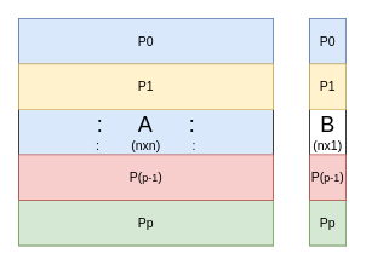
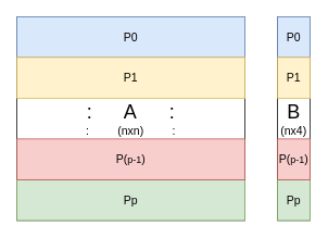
- <mxCell id="2" value="&lt;font&gt;&lt;span style=&quot;font-size: 24px&quot;&gt;:&amp;nbsp; &amp;nbsp; &amp;nbsp; A&lt;/span&gt;&lt;span style=&quot;font-size: 24px&quot;&gt;&amp;nbsp; &amp;nbsp; &amp;nbsp;&amp;nbsp;:&lt;/span&gt;&lt;br&gt;&lt;font style=&quot;font-size: 14px&quot;&gt;&amp;nbsp; &amp;nbsp; &amp;nbsp; &amp;nbsp; &amp;nbsp; &amp;nbsp; &amp;nbsp; &amp;nbsp; &amp;nbsp;:&amp;nbsp; &amp;nbsp; &amp;nbsp; &amp;nbsp; &amp;nbsp;(nxn)&lt;/font&gt;&lt;span style=&quot;font-size: 14px&quot;&gt;&amp;nbsp; &amp;nbsp; &amp;nbsp; &amp;nbsp; &amp;nbsp;:&amp;nbsp; &amp;nbsp; &amp;nbsp; &amp;nbsp; &amp;nbsp; &amp;nbsp; &amp;nbsp; &amp;nbsp;&amp;nbsp;&amp;nbsp;&lt;/span&gt;&lt;br&gt;&lt;/font&gt;" style="rounded=0;whiteSpace=wrap;html=1;fillColor=#dae8fc;" vertex="1" parent="1"><mxGeometry x="20" y="20" width="280" height="250" as="geometry" /></mxCell>
+ <mxCell id="2" value="&lt;font&gt;&lt;span style=&quot;font-size: 24px&quot;&gt;:&amp;nbsp; &amp;nbsp; &amp;nbsp; A&lt;/span&gt;&lt;span style=&quot;font-size: 24px&quot;&gt;&amp;nbsp; &amp;nbsp; &amp;nbsp;&amp;nbsp;:&lt;/span&gt;&lt;br&gt;&lt;font style=&quot;font-size: 14px&quot;&gt;&amp;nbsp; &amp;nbsp; &amp;nbsp; &amp;nbsp; &amp;nbsp; &amp;nbsp; &amp;nbsp; &amp;nbsp; &amp;nbsp;:&amp;nbsp; &amp;nbsp; &amp;nbsp; &amp;nbsp; &amp;nbsp;(nxn)&lt;/font&gt;&lt;span style=&quot;font-size: 14px&quot;&gt;&amp;nbsp; &amp;nbsp; &amp;nbsp; &amp;nbsp; &amp;nbsp;:&amp;nbsp; &amp;nbsp; &amp;nbsp; &amp;nbsp; &amp;nbsp; &amp;nbsp; &amp;nbsp; &amp;nbsp;&amp;nbsp;&amp;nbsp;&lt;/span&gt;&lt;br&gt;&lt;/font&gt;" style="rounded=0;whiteSpace=wrap;html=1;" vertex="1" parent="1"><mxGeometry x="20" y="20" width="280" height="250" as="geometry" /></mxCell>
- <mxCell id="3" value="&lt;font&gt;&lt;span style=&quot;font-size: 24px&quot;&gt;B&lt;/span&gt;&lt;br&gt;&lt;font style=&quot;font-size: 14px&quot;&gt;(nx1)&lt;/font&gt;&lt;br&gt;&lt;/font&gt;" style="rounded=0;whiteSpace=wrap;html=1;" vertex="1" parent="1"><mxGeometry x="340" y="20" width="40" height="250" as="geometry" /></mxCell>
+ <mxCell id="3" value="&lt;font&gt;&lt;span style=&quot;font-size: 24px&quot;&gt;B&lt;/span&gt;&lt;br&gt;&lt;font style=&quot;font-size: 14px&quot;&gt;(nx4)&lt;/font&gt;&lt;br&gt;&lt;/font&gt;" style="rounded=0;whiteSpace=wrap;html=1;" vertex="1" parent="1"><mxGeometry x="340" y="20" width="40" height="250" as="geometry" /></mxCell>
